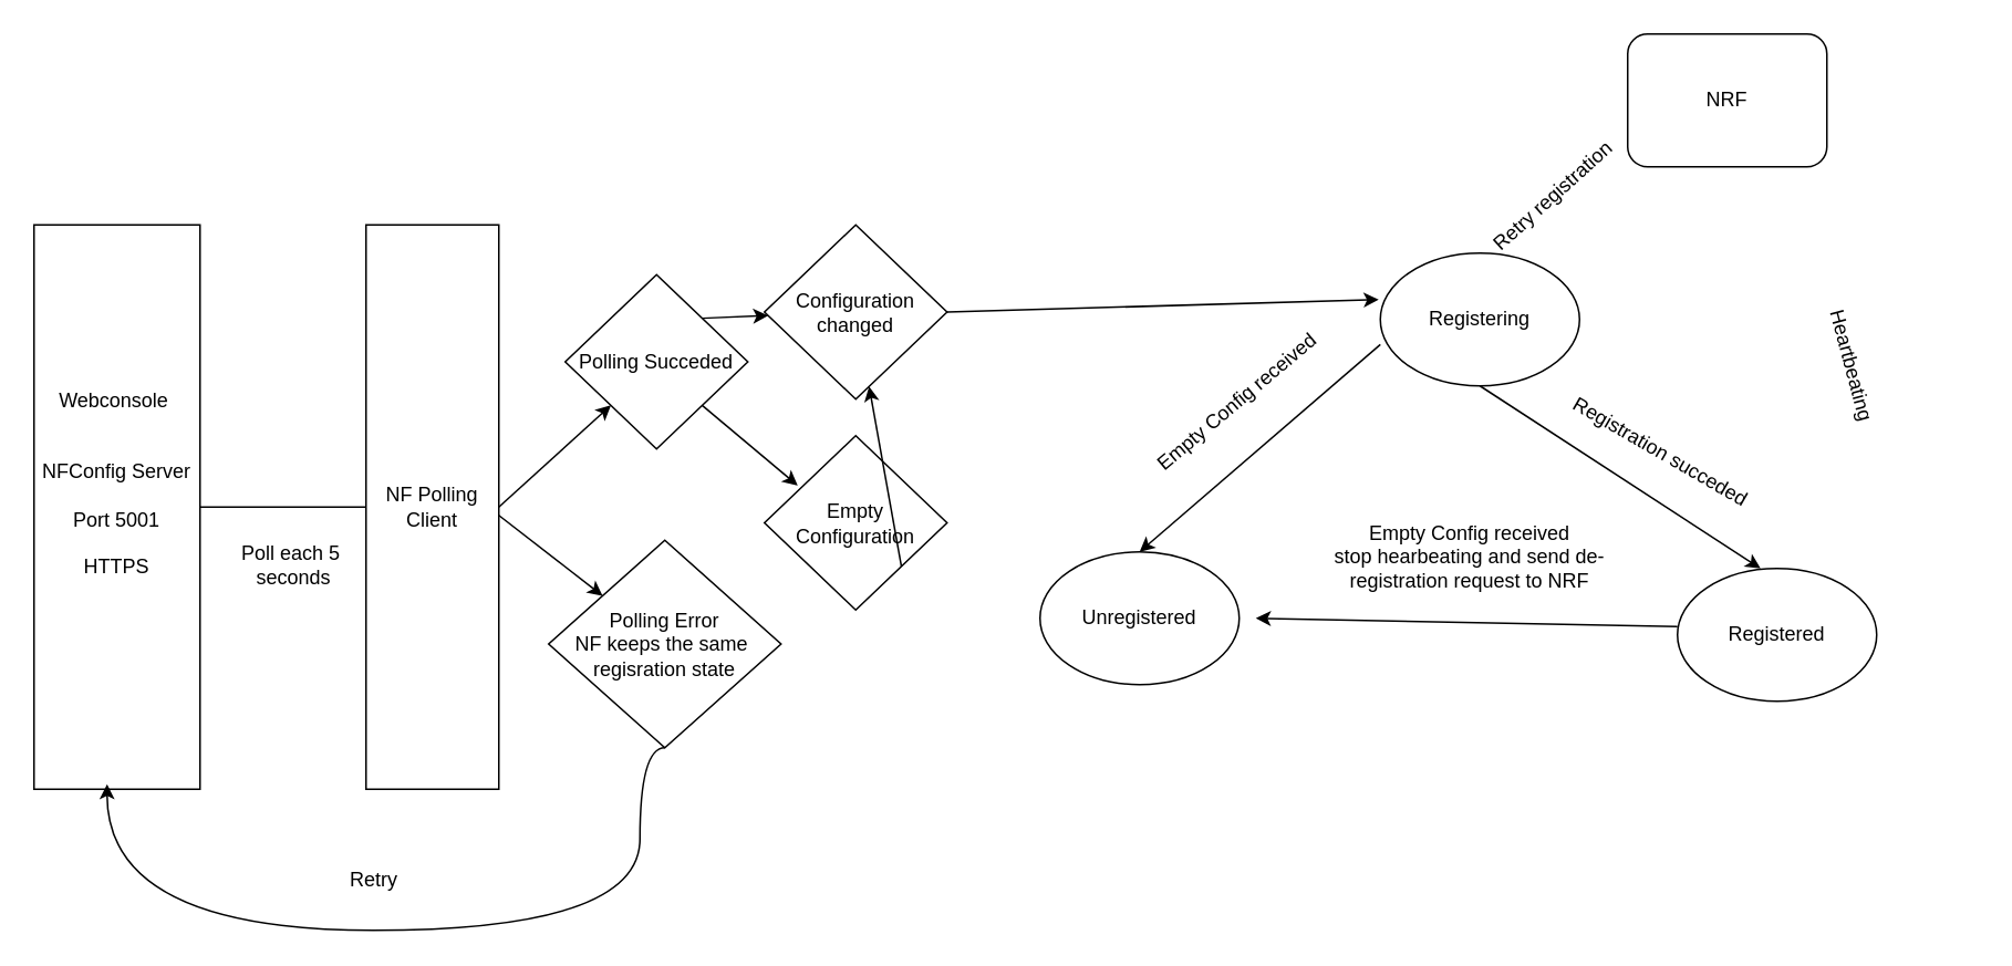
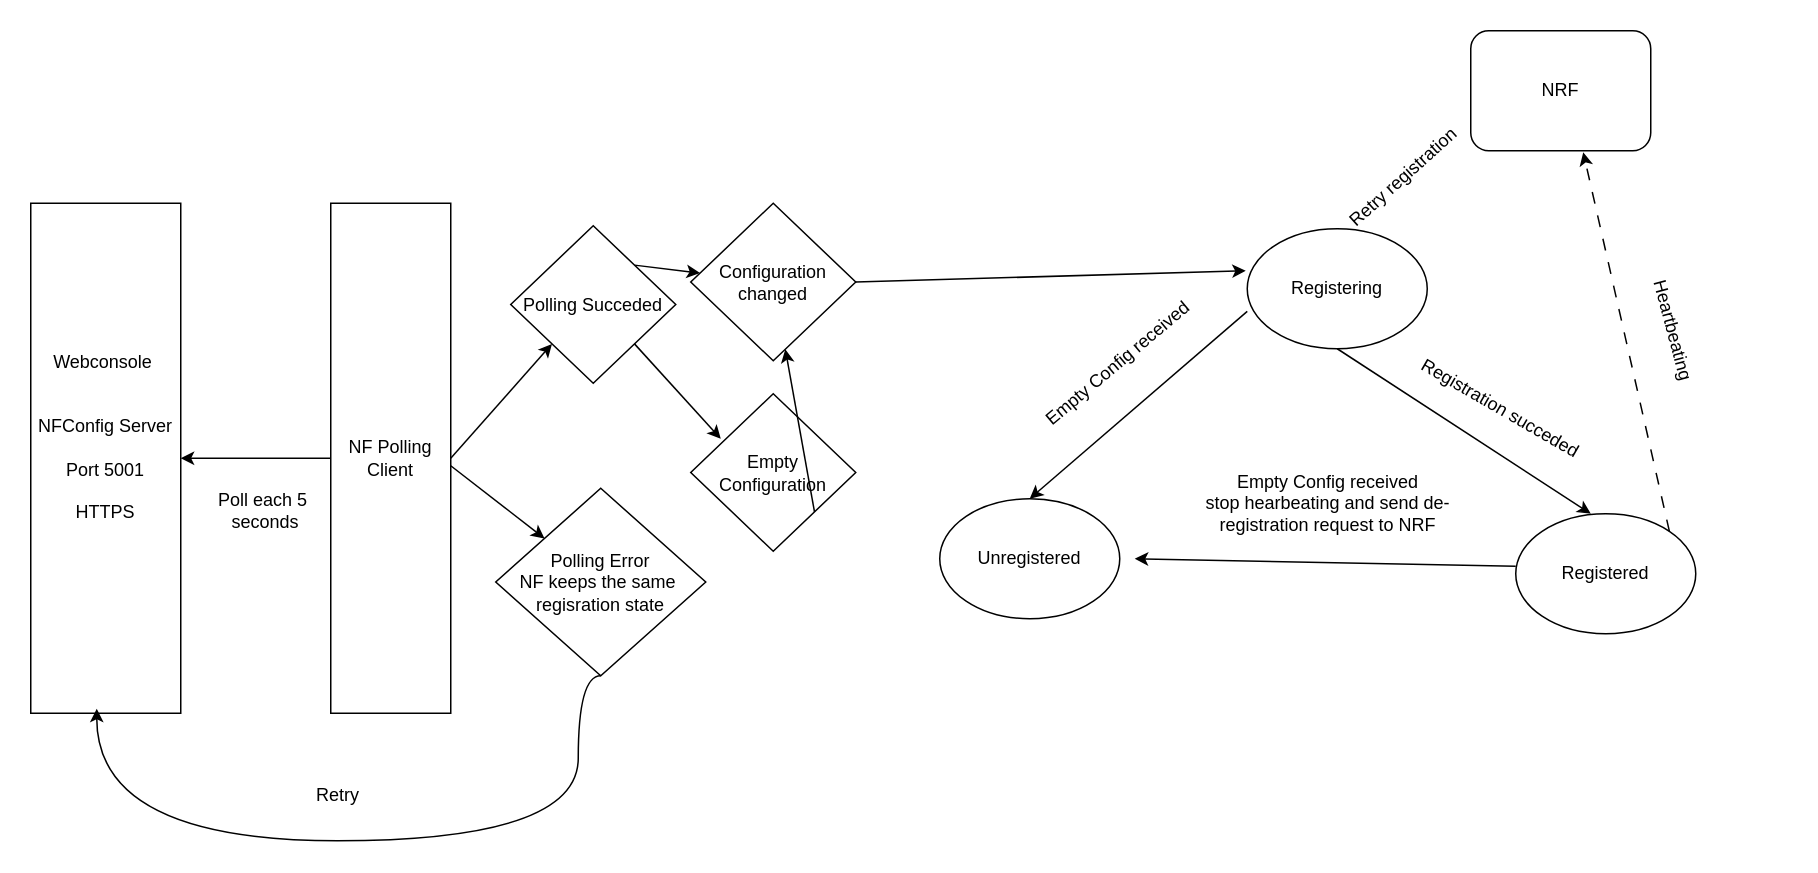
+ <mxCell id="28" style="edgeStyle=none;rounded=0;orthogonalLoop=1;jettySize=auto;html=1;exitX=1;exitY=0;exitDx=0;exitDy=0;entryX=0.625;entryY=1.013;entryDx=0;entryDy=0;entryPerimeter=0;dashed=1;dashPattern=8 8;" edge="1" parent="1" source="3" target="5"><mxGeometry relative="1" as="geometry" /></mxCell>
- <mxCell id="22" value="Polling Succeded" style="rhombus;whiteSpace=wrap;html=1;fillColor=light-dark(#FFFFFF,#6666FF);" vertex="1" parent="1"><mxGeometry x="340" y="165" width="110" height="105" as="geometry" /></mxCell>
+ <mxCell id="22" value="Polling Succeded" style="rhombus;whiteSpace=wrap;html=1;fillColor=light-dark(#FFFFFF,#6666FF);" vertex="1" parent="1"><mxGeometry x="340" y="150" width="110" height="105" as="geometry" /></mxCell>
- <mxCell id="13" style="edgeStyle=orthogonalEdgeStyle;rounded=0;orthogonalLoop=1;jettySize=auto;html=1;exitX=0;exitY=0.5;exitDx=0;exitDy=0;entryX=1;entryY=0.5;entryDx=0;entryDy=0;endArrow=none;" edge="1" parent="1" source="15" target="12"><mxGeometry relative="1" as="geometry" /></mxCell>
+ <mxCell id="13" style="edgeStyle=orthogonalEdgeStyle;rounded=0;orthogonalLoop=1;jettySize=auto;html=1;exitX=0;exitY=0.5;exitDx=0;exitDy=0;entryX=1;entryY=0.5;entryDx=0;entryDy=0;" edge="1" parent="1" source="15" target="12"><mxGeometry relative="1" as="geometry" /></mxCell>
